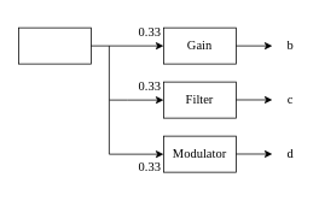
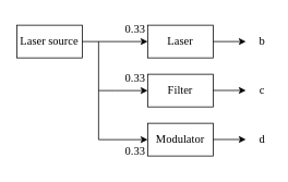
+ <mxCell id="19" value="Laser source" style="text;html=1;strokeColor=none;fillColor=none;align=center;verticalAlign=middle;whiteSpace=wrap;rounded=0;fontSize=14;fontFamily=UGent Panno Text;fontColor=default;" vertex="1" parent="1"><mxGeometry x="20" y="35" width="80" height="30" as="geometry" /></mxCell>
- <mxCell id="3" value="&lt;font style=&quot;font-size: 14px;&quot;&gt;Gain&lt;/font&gt;" style="rounded=0;whiteSpace=wrap;html=1;strokeColor=default;fontFamily=UGent Panno Text;fontSize=14;fontColor=default;fillColor=default;" vertex="1" parent="1"><mxGeometry x="180" y="30" width="80" height="40" as="geometry" /></mxCell>
+ <mxCell id="3" value="&lt;font style=&quot;font-size: 14px;&quot;&gt;Laser&lt;/font&gt;" style="rounded=0;whiteSpace=wrap;html=1;strokeColor=default;fontFamily=UGent Panno Text;fontSize=14;fontColor=default;fillColor=default;" vertex="1" parent="1"><mxGeometry x="180" y="30" width="80" height="40" as="geometry" /></mxCell>
